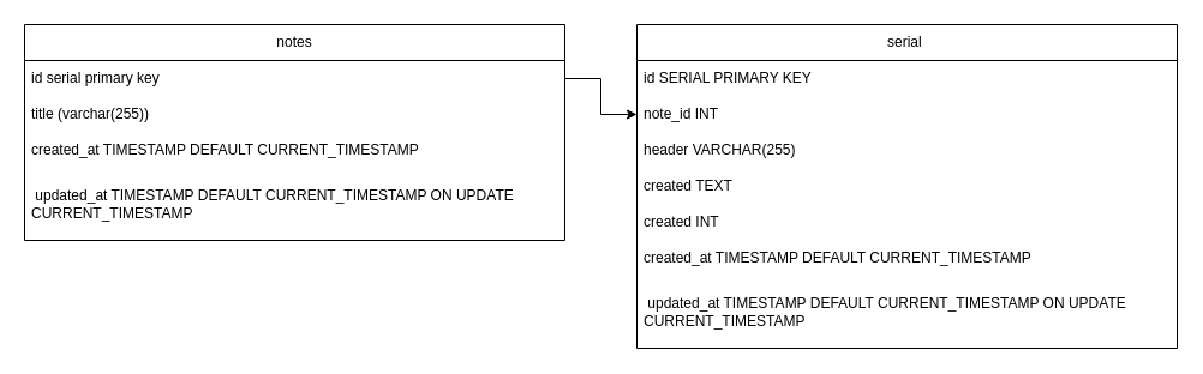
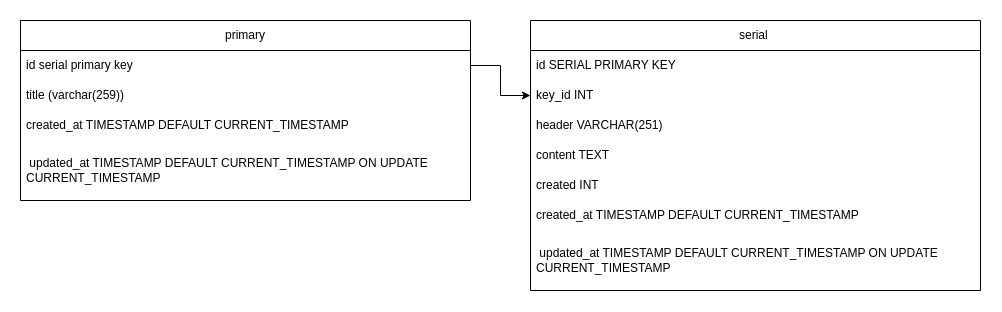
- <mxCell id="2" value="notes" style="swimlane;fontStyle=0;childLayout=stackLayout;horizontal=1;startSize=30;horizontalStack=0;resizeParent=1;resizeParentMax=0;resizeLast=0;collapsible=1;marginBottom=0;whiteSpace=wrap;html=1;" vertex="1" parent="1"><mxGeometry width="450" height="180" as="geometry" x="20" y="20" /></mxCell>
+ <mxCell id="2" value="primary" style="swimlane;fontStyle=0;childLayout=stackLayout;horizontal=1;startSize=30;horizontalStack=0;resizeParent=1;resizeParentMax=0;resizeLast=0;collapsible=1;marginBottom=0;whiteSpace=wrap;html=1;" vertex="1" parent="1"><mxGeometry width="450" height="180" as="geometry" x="20" y="20" /></mxCell>
- <mxCell id="5" value="title (varchar(255))" style="text;strokeColor=none;fillColor=none;align=left;verticalAlign=middle;spacingLeft=4;spacingRight=4;overflow=hidden;points=[[0,0.5],[1,0.5]];portConstraint=eastwest;rotatable=0;whiteSpace=wrap;html=1;" vertex="1" parent="2"><mxGeometry y="60" width="450" height="30" as="geometry" /></mxCell>
+ <mxCell id="5" value="title (varchar(259))" style="text;strokeColor=none;fillColor=none;align=left;verticalAlign=middle;spacingLeft=4;spacingRight=4;overflow=hidden;points=[[0,0.5],[1,0.5]];portConstraint=eastwest;rotatable=0;whiteSpace=wrap;html=1;" vertex="1" parent="2"><mxGeometry y="60" width="450" height="30" as="geometry" /></mxCell>
- <mxCell id="11" value="note_id INT" style="text;strokeColor=none;fillColor=none;align=left;verticalAlign=middle;spacingLeft=4;spacingRight=4;overflow=hidden;points=[[0,0.5],[1,0.5]];portConstraint=eastwest;rotatable=0;whiteSpace=wrap;html=1;" vertex="1" parent="8"><mxGeometry y="60" width="450" height="30" as="geometry" /></mxCell>
+ <mxCell id="11" value="key_id INT" style="text;strokeColor=none;fillColor=none;align=left;verticalAlign=middle;spacingLeft=4;spacingRight=4;overflow=hidden;points=[[0,0.5],[1,0.5]];portConstraint=eastwest;rotatable=0;whiteSpace=wrap;html=1;" vertex="1" parent="8"><mxGeometry y="60" width="450" height="30" as="geometry" /></mxCell>
- <mxCell id="12" value="header VARCHAR(255)" style="text;strokeColor=none;fillColor=none;align=left;verticalAlign=middle;spacingLeft=4;spacingRight=4;overflow=hidden;points=[[0,0.5],[1,0.5]];portConstraint=eastwest;rotatable=0;whiteSpace=wrap;html=1;" vertex="1" parent="8"><mxGeometry y="90" width="450" height="30" as="geometry" /></mxCell>
+ <mxCell id="12" value="header VARCHAR(251)" style="text;strokeColor=none;fillColor=none;align=left;verticalAlign=middle;spacingLeft=4;spacingRight=4;overflow=hidden;points=[[0,0.5],[1,0.5]];portConstraint=eastwest;rotatable=0;whiteSpace=wrap;html=1;" vertex="1" parent="8"><mxGeometry y="90" width="450" height="30" as="geometry" /></mxCell>
- <mxCell id="13" value="created TEXT" style="text;strokeColor=none;fillColor=none;align=left;verticalAlign=middle;spacingLeft=4;spacingRight=4;overflow=hidden;points=[[0,0.5],[1,0.5]];portConstraint=eastwest;rotatable=0;whiteSpace=wrap;html=1;" vertex="1" parent="8"><mxGeometry y="120" width="450" height="30" as="geometry" /></mxCell>
+ <mxCell id="13" value="content TEXT" style="text;strokeColor=none;fillColor=none;align=left;verticalAlign=middle;spacingLeft=4;spacingRight=4;overflow=hidden;points=[[0,0.5],[1,0.5]];portConstraint=eastwest;rotatable=0;whiteSpace=wrap;html=1;" vertex="1" parent="8"><mxGeometry y="120" width="450" height="30" as="geometry" /></mxCell>
